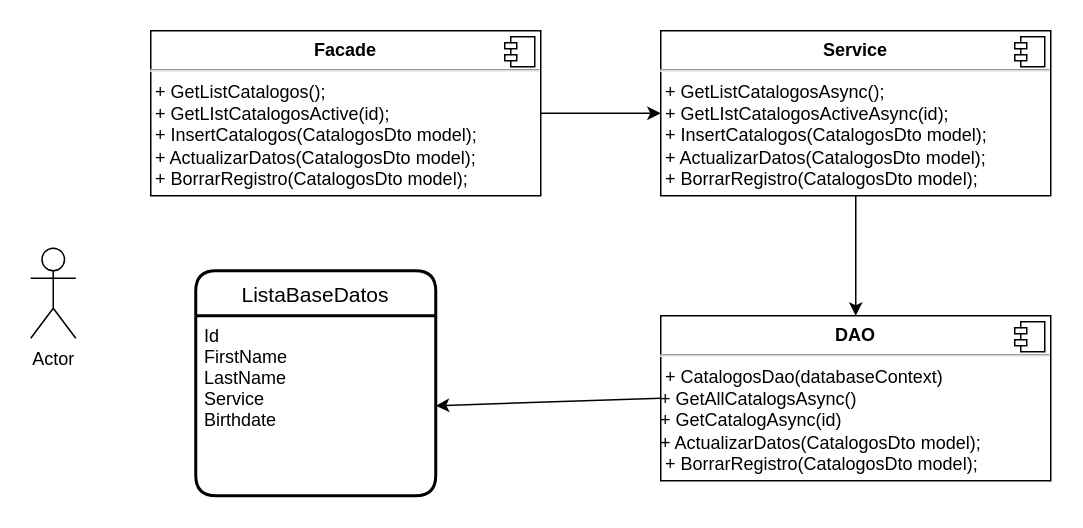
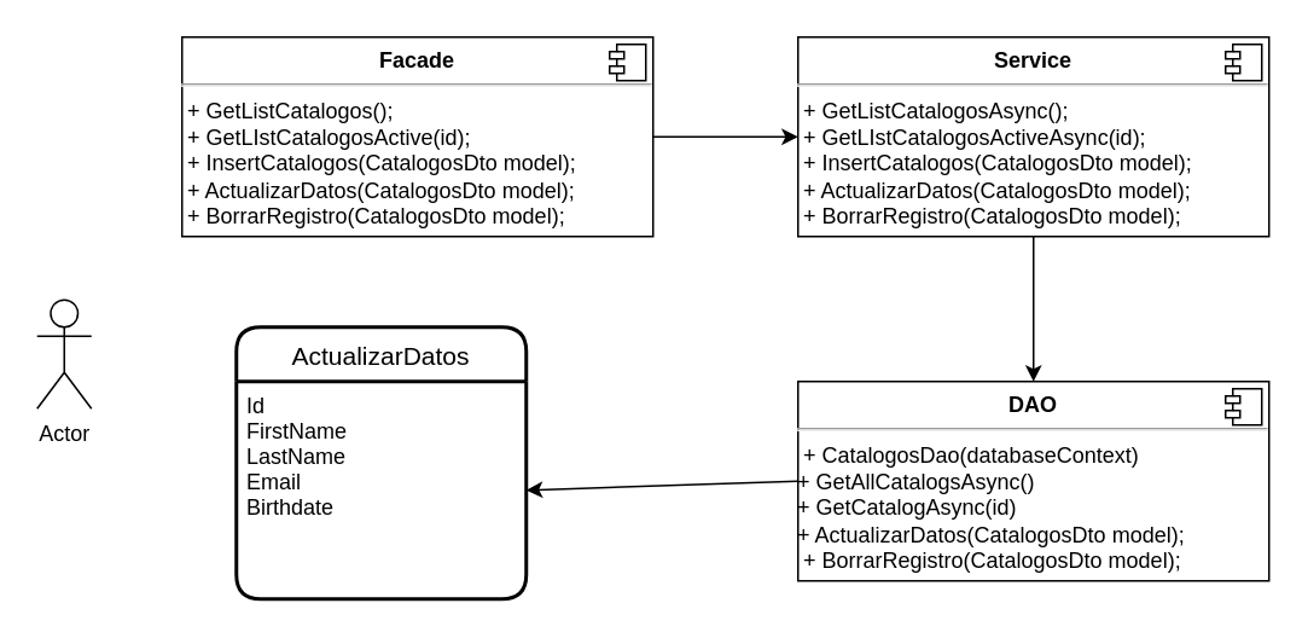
- <mxCell id="12" value="ListaBaseDatos" style="swimlane;childLayout=stackLayout;horizontal=1;startSize=30;horizontalStack=0;rounded=1;fontSize=14;fontStyle=0;strokeWidth=2;resizeParent=0;resizeLast=1;shadow=0;dashed=0;align=center;" vertex="1" parent="1"><mxGeometry x="130" y="180" width="160" height="150" as="geometry" /></mxCell>
+ <mxCell id="12" value="ActualizarDatos" style="swimlane;childLayout=stackLayout;horizontal=1;startSize=30;horizontalStack=0;rounded=1;fontSize=14;fontStyle=0;strokeWidth=2;resizeParent=0;resizeLast=1;shadow=0;dashed=0;align=center;" vertex="1" parent="1"><mxGeometry x="130" y="180" width="160" height="150" as="geometry" /></mxCell>
- <mxCell id="13" value="Id&#10;FirstName&#10;LastName&#10;Service&#10;Birthdate" style="align=left;strokeColor=none;fillColor=none;spacingLeft=4;fontSize=12;verticalAlign=top;resizable=0;rotatable=0;part=1;" vertex="1" parent="12"><mxGeometry y="30" width="160" height="120" as="geometry" /></mxCell>
+ <mxCell id="13" value="Id&#10;FirstName&#10;LastName&#10;Email&#10;Birthdate" style="align=left;strokeColor=none;fillColor=none;spacingLeft=4;fontSize=12;verticalAlign=top;resizable=0;rotatable=0;part=1;" vertex="1" parent="12"><mxGeometry y="30" width="160" height="120" as="geometry" /></mxCell>
